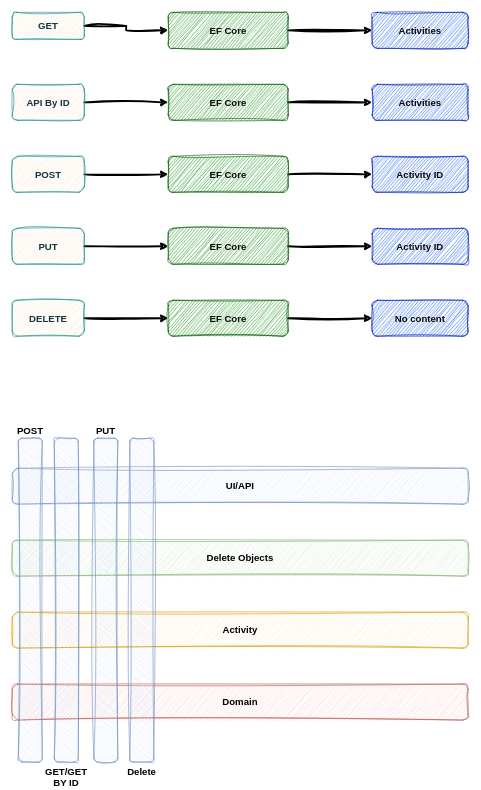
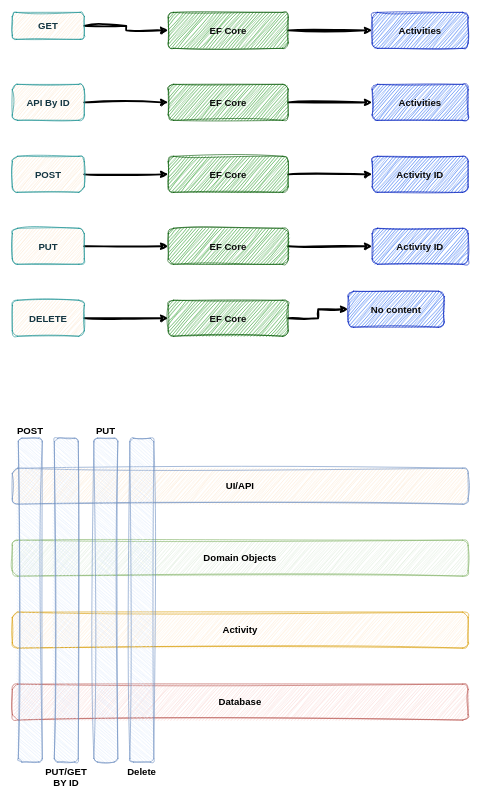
- <mxCell id="26" value="No content" style="rounded=1;whiteSpace=wrap;html=1;labelBackgroundColor=none;fillColor=#0050ef;strokeColor=#001DBC;fontColor=#0D0D0D;sketch=1;curveFitting=1;jiggle=2;fontStyle=1;fontSize=16;" parent="1" vertex="1"><mxGeometry x="620" y="500" width="160" height="60" as="geometry" /></mxCell>
+ <mxCell id="26" value="No content" style="rounded=1;whiteSpace=wrap;html=1;labelBackgroundColor=none;fillColor=#0050ef;strokeColor=#001DBC;fontColor=#0D0D0D;sketch=1;curveFitting=1;jiggle=2;fontStyle=1;fontSize=16;" parent="1" vertex="1"><mxGeometry x="580" y="485" width="160" height="60" as="geometry" /></mxCell>
- <mxCell id="27" value="UI/API" style="rounded=1;whiteSpace=wrap;html=1;labelBackgroundColor=none;fillColor=#dae8fc;strokeColor=#6c8ebf;sketch=1;curveFitting=1;jiggle=2;fontStyle=1;fontSize=16;" vertex="1" parent="1"><mxGeometry x="20" y="780" width="760" height="60" as="geometry" /></mxCell>
+ <mxCell id="27" value="UI/API" style="rounded=1;whiteSpace=wrap;html=1;labelBackgroundColor=none;fillColor=#fae5c7;strokeColor=#6c8ebf;sketch=1;curveFitting=1;jiggle=2;fontStyle=1;fontSize=16;" vertex="1" parent="1"><mxGeometry x="20" y="780" width="760" height="60" as="geometry" /></mxCell>
- <mxCell id="28" value="Delete Objects" style="rounded=1;whiteSpace=wrap;html=1;labelBackgroundColor=none;fillColor=#d5e8d4;strokeColor=#82b366;sketch=1;curveFitting=1;jiggle=2;fontStyle=1;fontSize=16;gradientColor=none;" vertex="1" parent="1"><mxGeometry x="20" y="900" width="760" height="60" as="geometry" /></mxCell>
+ <mxCell id="28" value="Domain Objects" style="rounded=1;whiteSpace=wrap;html=1;labelBackgroundColor=none;fillColor=#d5e8d4;strokeColor=#82b366;sketch=1;curveFitting=1;jiggle=2;fontStyle=1;fontSize=16;gradientColor=none;" vertex="1" parent="1"><mxGeometry x="20" y="900" width="760" height="60" as="geometry" /></mxCell>
- <mxCell id="30" value="Domain" style="rounded=1;whiteSpace=wrap;html=1;labelBackgroundColor=none;fillColor=#f8cecc;strokeColor=#b85450;sketch=1;curveFitting=1;jiggle=2;fontStyle=1;fontSize=16;" vertex="1" parent="1"><mxGeometry x="20" y="1140" width="760" height="60" as="geometry" /></mxCell>
+ <mxCell id="30" value="Database" style="rounded=1;whiteSpace=wrap;html=1;labelBackgroundColor=none;fillColor=#f8cecc;strokeColor=#b85450;sketch=1;curveFitting=1;jiggle=2;fontStyle=1;fontSize=16;" vertex="1" parent="1"><mxGeometry x="20" y="1140" width="760" height="60" as="geometry" /></mxCell>
- <mxCell id="32" value="GET/GET BY ID" style="rounded=1;whiteSpace=wrap;html=1;labelBackgroundColor=none;fillColor=#dae8fc;strokeColor=#6c8ebf;sketch=1;curveFitting=1;jiggle=2;fontStyle=1;fontSize=16;direction=south;verticalAlign=top;labelPosition=center;verticalLabelPosition=bottom;align=center;textDirection=ltr;" vertex="1" parent="1"><mxGeometry x="90" y="730" width="40" height="540" as="geometry" /></mxCell>
+ <mxCell id="32" value="PUT/GET BY ID" style="rounded=1;whiteSpace=wrap;html=1;labelBackgroundColor=none;fillColor=#dae8fc;strokeColor=#6c8ebf;sketch=1;curveFitting=1;jiggle=2;fontStyle=1;fontSize=16;direction=south;verticalAlign=top;labelPosition=center;verticalLabelPosition=bottom;align=center;textDirection=ltr;" vertex="1" parent="1"><mxGeometry x="90" y="730" width="40" height="540" as="geometry" /></mxCell>
